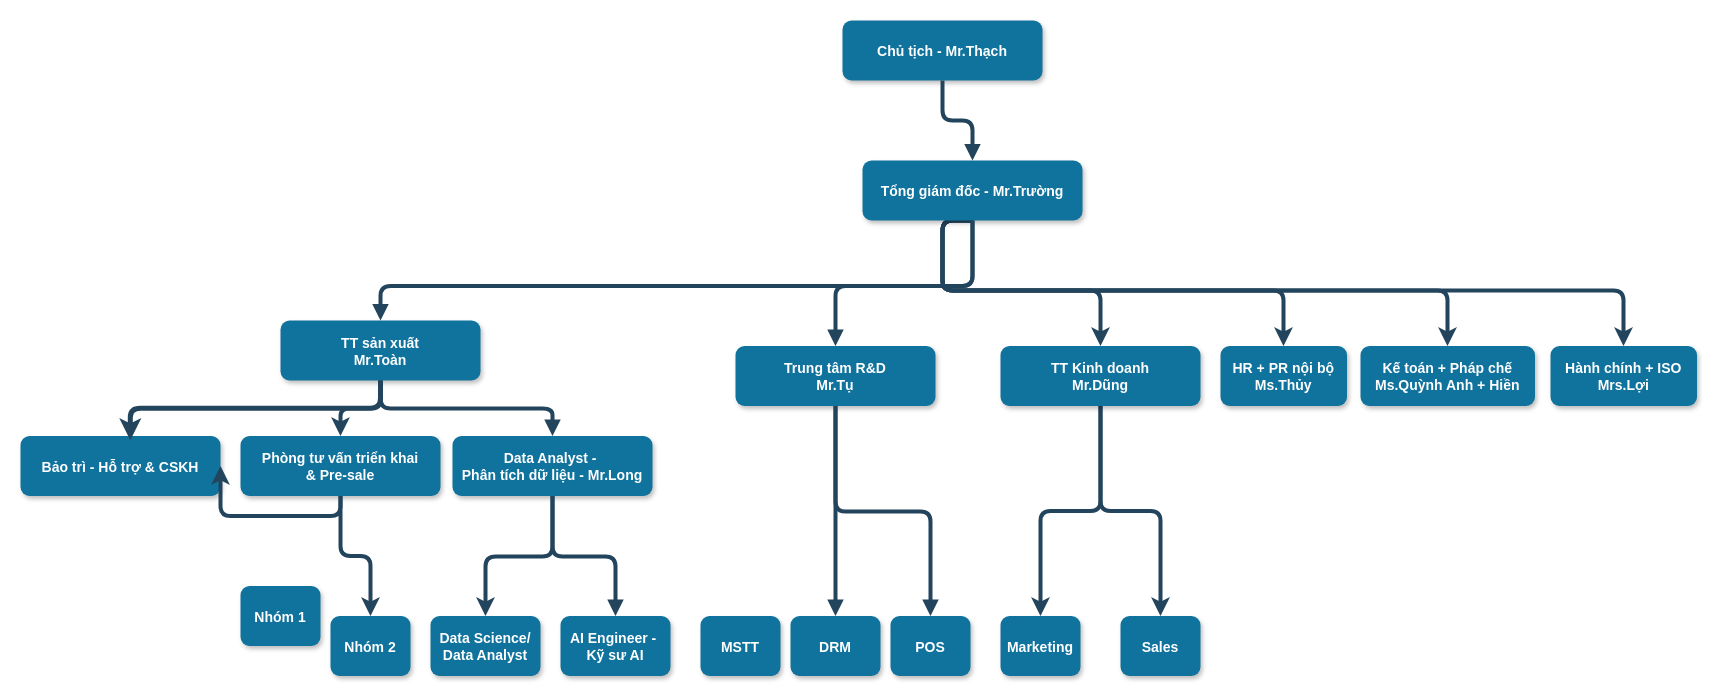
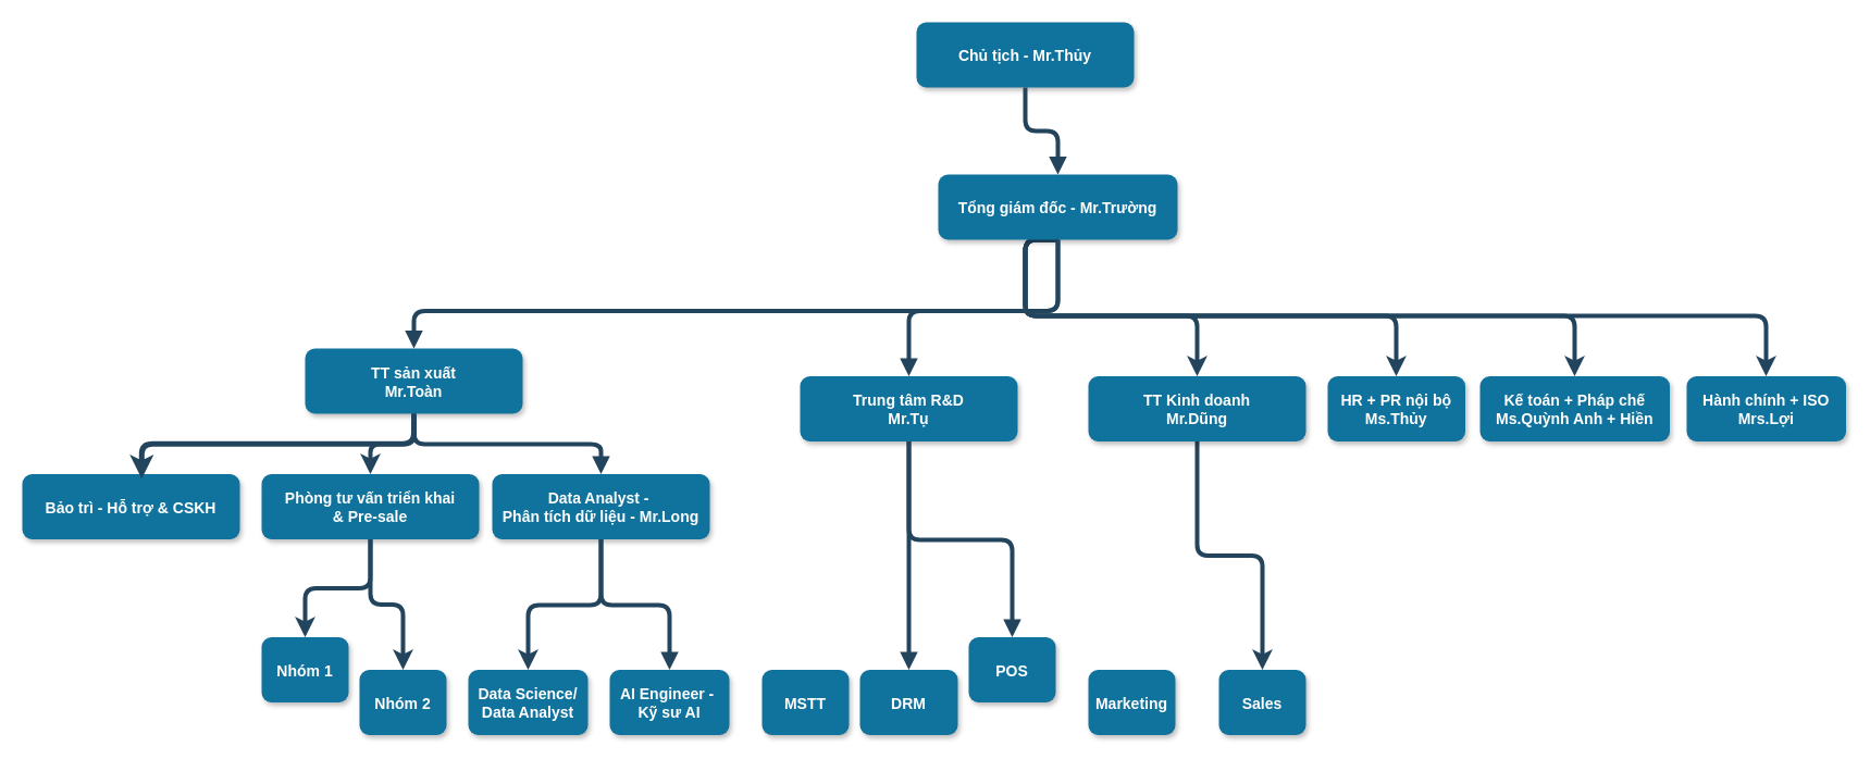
- <mxCell id="2" value="Chủ tịch - Mr.Thạch" style="rounded=1;fillColor=#10739E;strokeColor=none;shadow=1;gradientColor=none;fontStyle=1;fontColor=#FFFFFF;fontSize=14;" parent="1" vertex="1"><mxGeometry x="842" y="20" width="200" height="60" as="geometry" /></mxCell>
+ <mxCell id="2" value="Chủ tịch - Mr.Thủy" style="rounded=1;fillColor=#10739E;strokeColor=none;shadow=1;gradientColor=none;fontStyle=1;fontColor=#FFFFFF;fontSize=14;" parent="1" vertex="1"><mxGeometry x="842" y="20" width="200" height="60" as="geometry" /></mxCell>
- <mxCell id="36" style="edgeStyle=orthogonalEdgeStyle;rounded=1;orthogonalLoop=1;jettySize=auto;html=1;exitX=0.5;exitY=1;exitDx=0;exitDy=0;strokeColor=#23445D;curved=0;strokeWidth=4;" edge="1" parent="1" target="24" source="23"><mxGeometry relative="1" as="geometry"><mxPoint x="160" y="634" as="targetPoint" /><mxPoint x="240" y="520" as="sourcePoint" /></mxGeometry></mxCell>
+ <mxCell id="36" style="edgeStyle=orthogonalEdgeStyle;rounded=1;orthogonalLoop=1;jettySize=auto;html=1;exitX=0.5;exitY=1;exitDx=0;exitDy=0;strokeColor=#23445D;curved=0;strokeWidth=4;entryX=0.5;entryY=0;entryDx=0;entryDy=0;" edge="1" parent="1" target="38" source="23"><mxGeometry relative="1" as="geometry"><mxPoint x="160" y="634" as="targetPoint" /><mxPoint x="240" y="520" as="sourcePoint" /></mxGeometry></mxCell>
- <mxCell id="10" style="edgeStyle=orthogonalEdgeStyle;rounded=1;orthogonalLoop=1;jettySize=auto;html=1;exitX=0.5;exitY=1;exitDx=0;exitDy=0;strokeColor=#23445D;curved=0;strokeWidth=4;entryX=0.5;entryY=0;entryDx=0;entryDy=0;" edge="1" parent="1" source="12" target="34"><mxGeometry relative="1" as="geometry"><mxPoint x="1020" y="520" as="targetPoint" /></mxGeometry></mxCell>
- <mxCell id="20" value="POS" style="rounded=1;fillColor=#10739E;strokeColor=none;shadow=1;gradientColor=none;fontStyle=1;fontColor=#FFFFFF;fontSize=14;" parent="1" vertex="1"><mxGeometry x="890" y="615.5" width="80" height="60" as="geometry" /></mxCell>
+ <mxCell id="20" value="POS" style="rounded=1;fillColor=#10739E;strokeColor=none;shadow=1;gradientColor=none;fontStyle=1;fontColor=#FFFFFF;fontSize=14;" parent="1" vertex="1"><mxGeometry x="890" y="585.5" width="80" height="60" as="geometry" /></mxCell>
